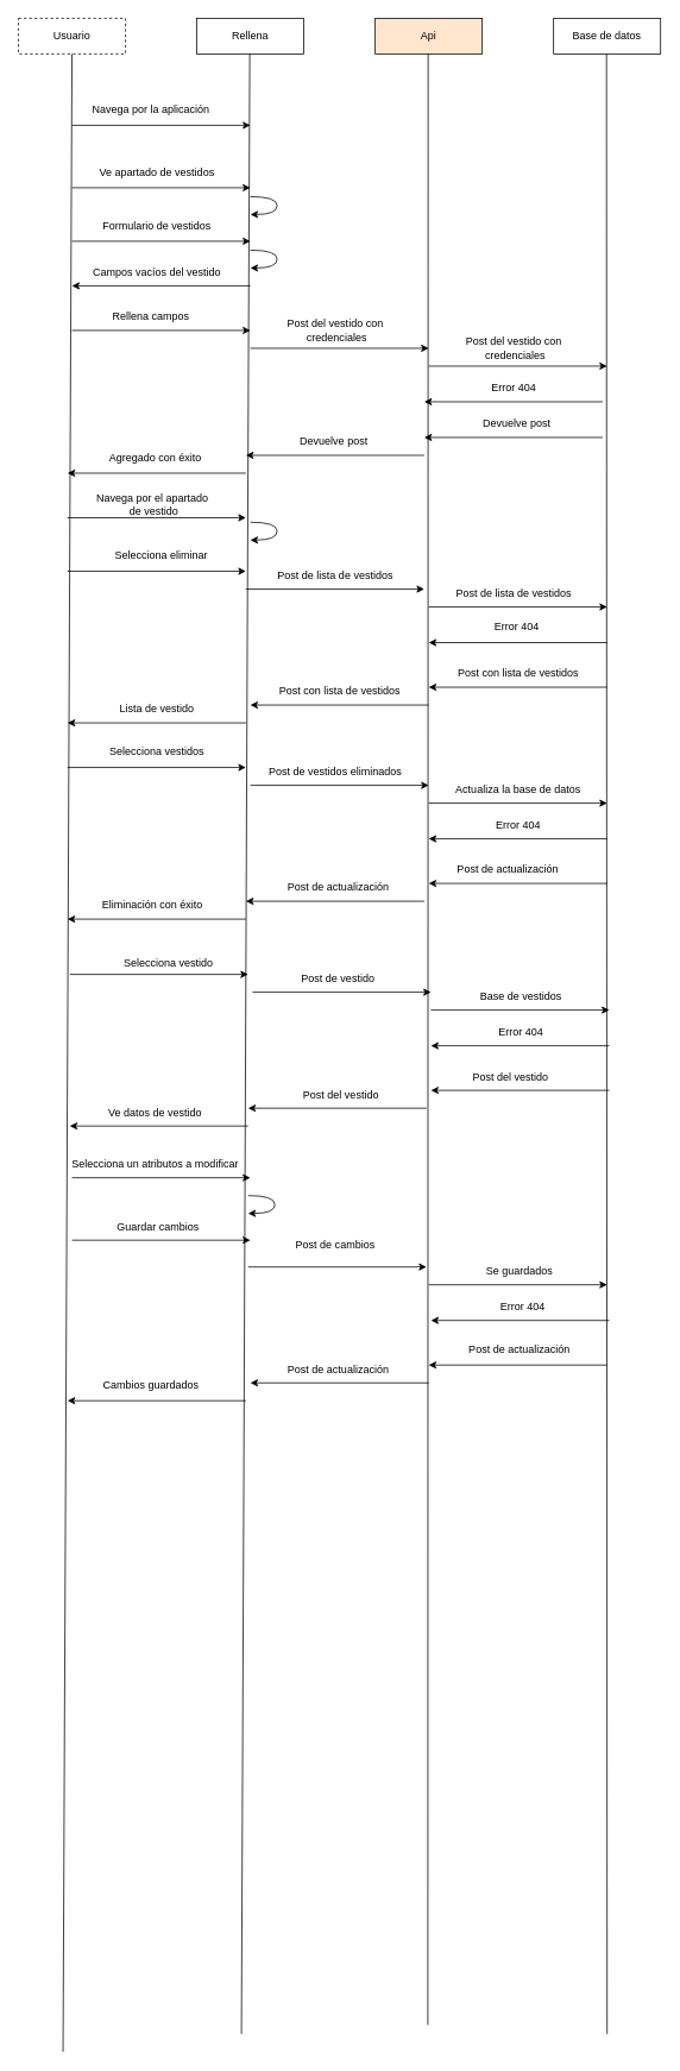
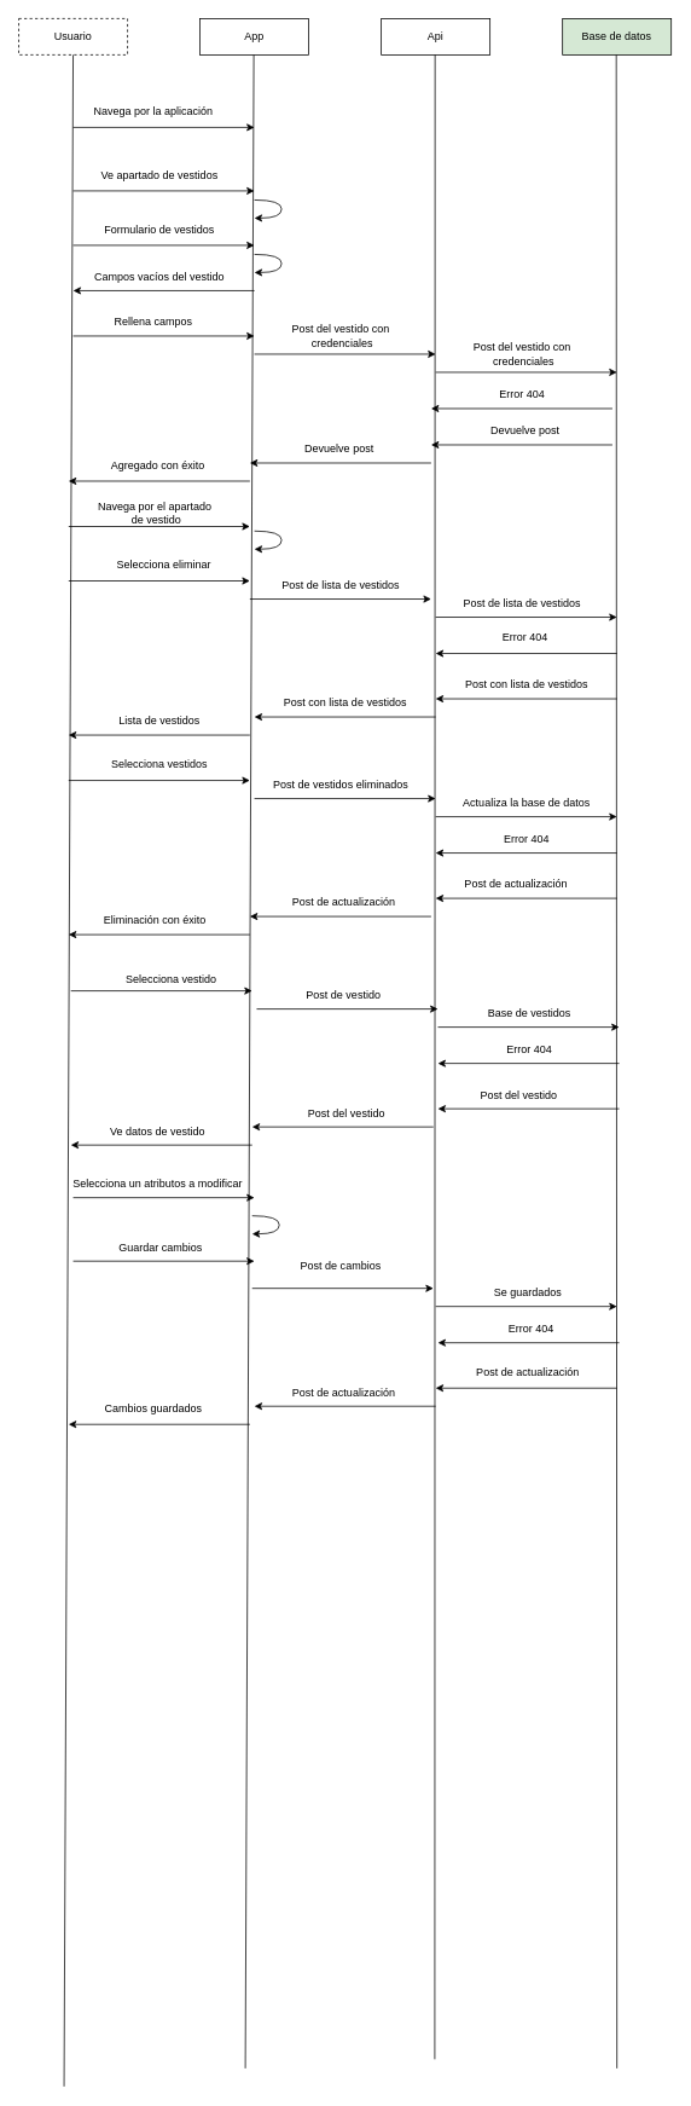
- <mxCell id="3" value="Rellena" style="rounded=0;whiteSpace=wrap;html=1;" vertex="1" parent="1"><mxGeometry x="220" y="20" width="120" height="40" as="geometry" /></mxCell>
+ <mxCell id="3" value="App" style="rounded=0;whiteSpace=wrap;html=1;" vertex="1" parent="1"><mxGeometry x="220" y="20" width="120" height="40" as="geometry" /></mxCell>
- <mxCell id="4" value="Api" style="rounded=0;whiteSpace=wrap;html=1;fillColor=#ffe6cc;" vertex="1" parent="1"><mxGeometry x="420" y="20" width="120" height="40" as="geometry" /></mxCell>
+ <mxCell id="4" value="Api" style="rounded=0;whiteSpace=wrap;html=1;" vertex="1" parent="1"><mxGeometry x="420" y="20" width="120" height="40" as="geometry" /></mxCell>
- <mxCell id="5" value="Base de datos" style="rounded=0;whiteSpace=wrap;html=1;" vertex="1" parent="1"><mxGeometry x="620" y="20" width="120" height="40" as="geometry" /></mxCell>
+ <mxCell id="5" value="Base de datos" style="rounded=0;whiteSpace=wrap;html=1;fillColor=#d5e8d4;" vertex="1" parent="1"><mxGeometry x="620" y="20" width="120" height="40" as="geometry" /></mxCell>
- <mxCell id="50" value="Lista de vestido" style="text;html=1;align=center;verticalAlign=middle;resizable=0;points=[];autosize=1;strokeColor=none;fillColor=none;" vertex="1" parent="1"><mxGeometry x="120" y="780" width="110" height="30" as="geometry" /></mxCell>
+ <mxCell id="50" value="Lista de vestidos" style="text;html=1;align=center;verticalAlign=middle;resizable=0;points=[];autosize=1;strokeColor=none;fillColor=none;" vertex="1" parent="1"><mxGeometry x="120" y="780" width="110" height="30" as="geometry" /></mxCell>
